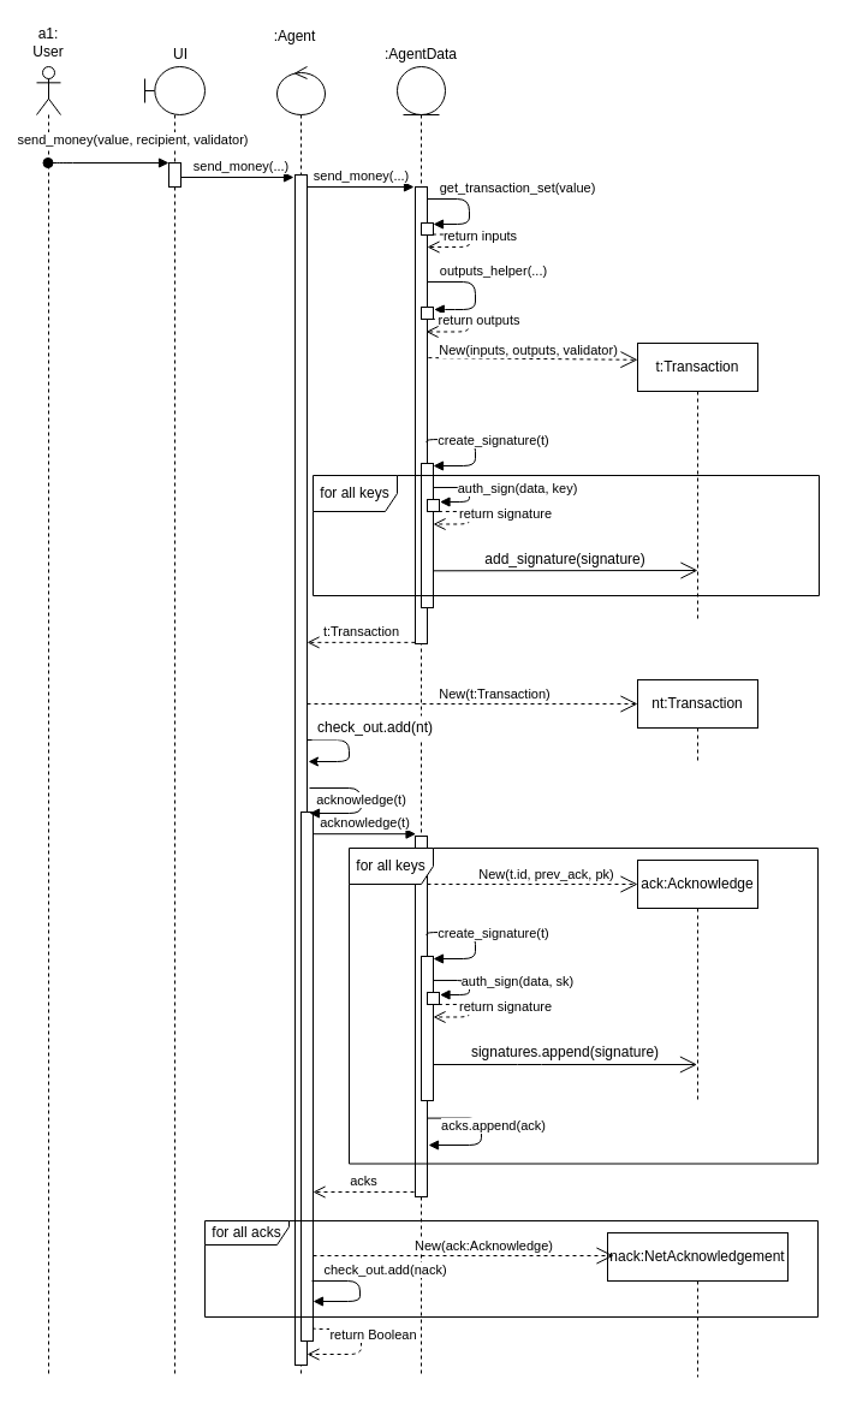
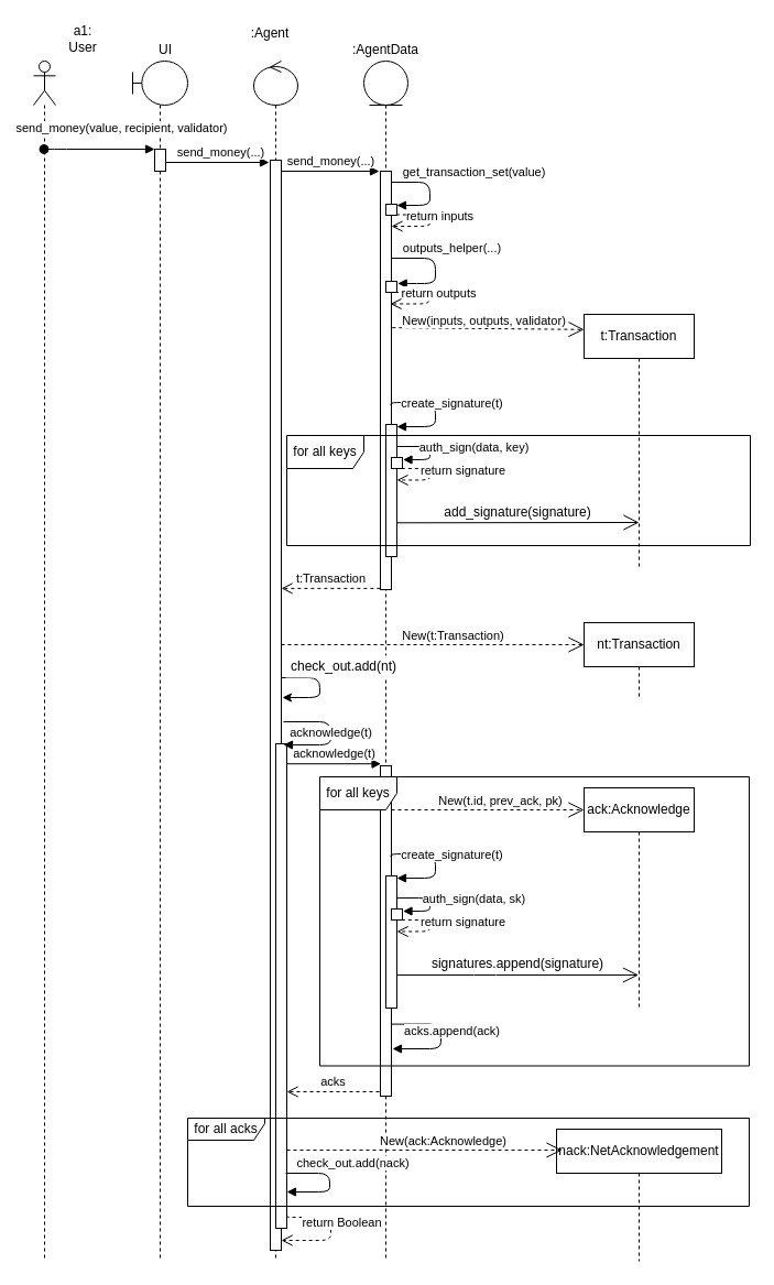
- <mxCell id="15" value="a1: User" style="text;html=1;strokeColor=none;fillColor=none;align=center;verticalAlign=middle;whiteSpace=wrap;rounded=0;" vertex="1" parent="1"><mxGeometry x="20" y="25" width="40" height="20" as="geometry" /></mxCell>
+ <mxCell id="15" value="a1: User" style="text;html=1;strokeColor=none;fillColor=none;align=center;verticalAlign=middle;whiteSpace=wrap;rounded=0;" vertex="1" parent="1"><mxGeometry x="55" y="25" width="40" height="20" as="geometry" /></mxCell>
